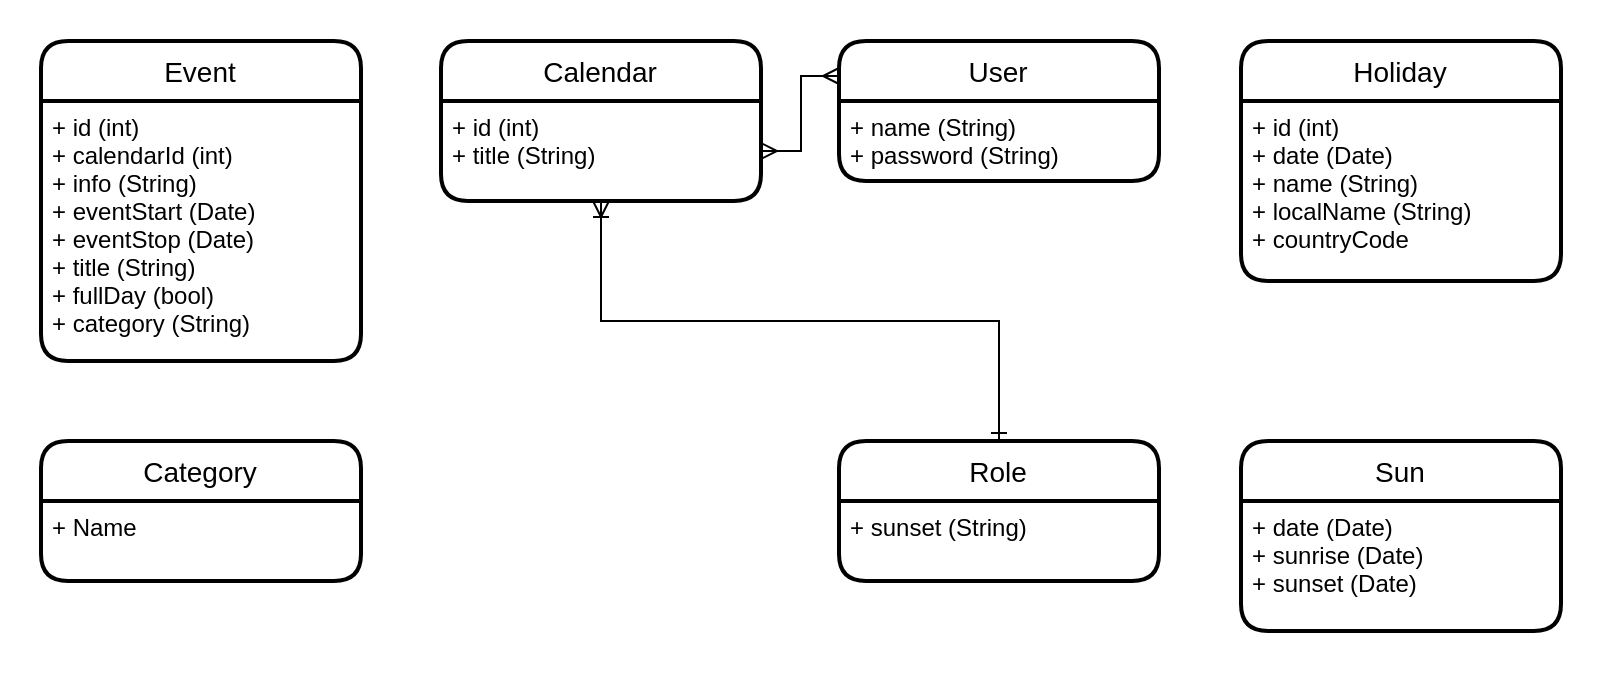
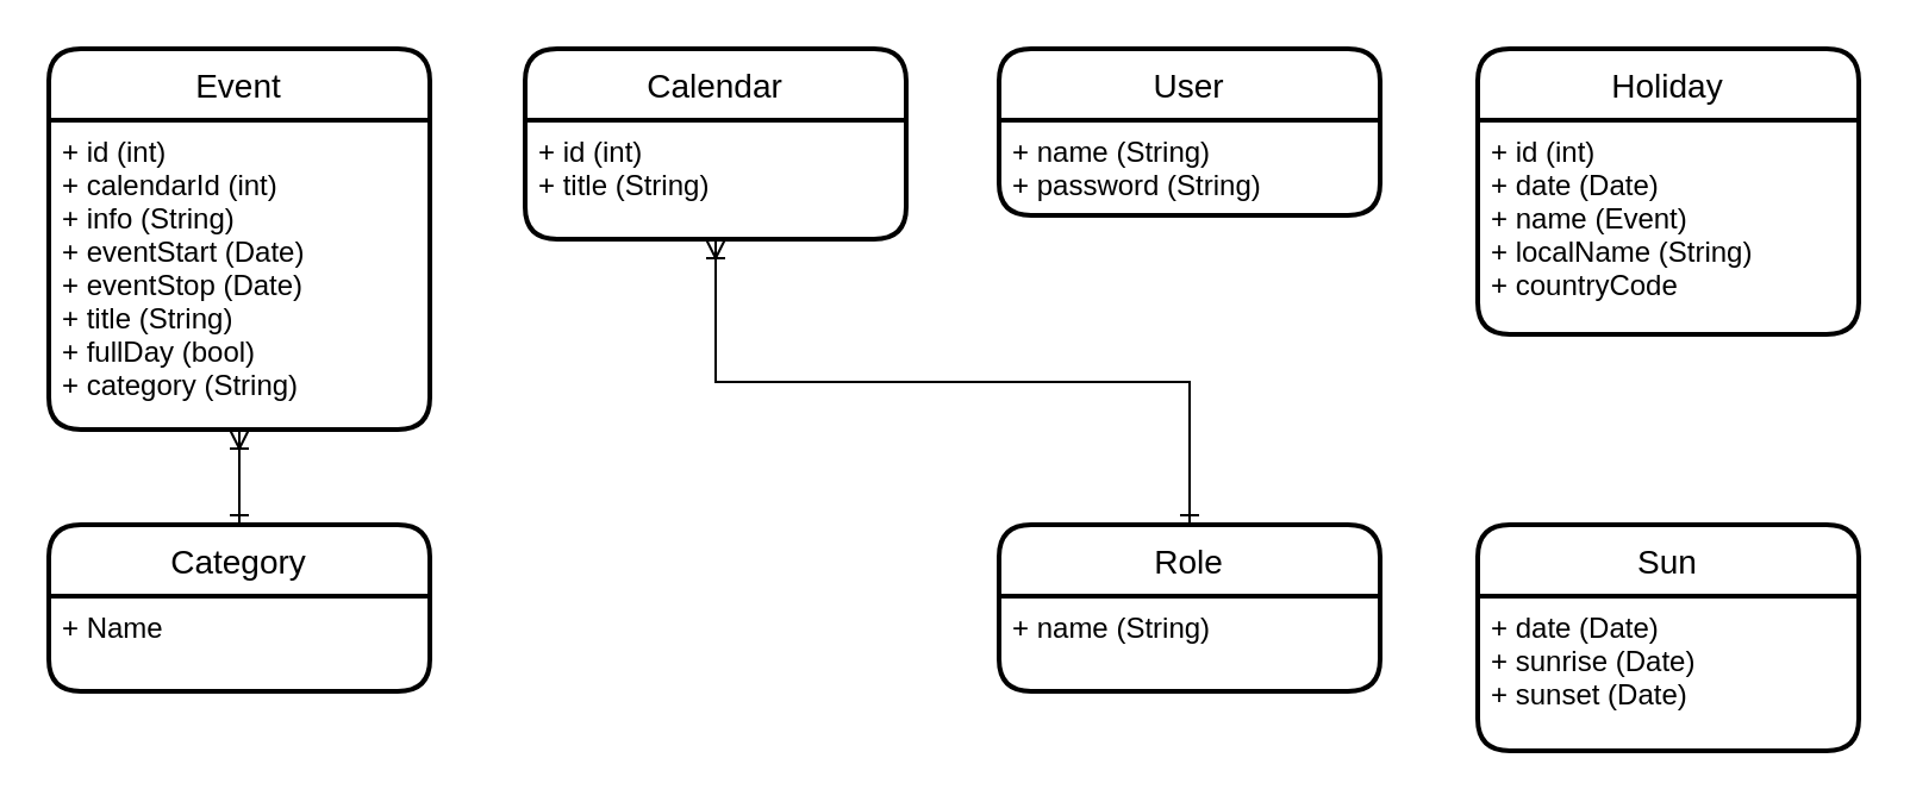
- <mxCell id="18" style="edgeStyle=orthogonalEdgeStyle;rounded=0;orthogonalLoop=1;jettySize=auto;html=1;exitX=1;exitY=0.5;exitDx=0;exitDy=0;entryX=0;entryY=0.25;entryDx=0;entryDy=0;startArrow=ERmany;startFill=0;endArrow=ERmany;endFill=0;" parent="1" source="8" target="9" edge="1"><mxGeometry relative="1" as="geometry" /></mxCell>
- <mxCell id="15" value="+ id (int)&#10;+ date (Date)&#10;+ name (String)&#10;+ localName (String)&#10;+ countryCode&#10;" style="align=left;strokeColor=none;fillColor=none;spacingLeft=4;fontSize=12;verticalAlign=top;resizable=0;rotatable=0;part=1;" parent="14" vertex="1"><mxGeometry y="30" width="160" height="90" as="geometry" /></mxCell>
+ <mxCell id="15" value="+ id (int)&#10;+ date (Date)&#10;+ name (Event)&#10;+ localName (String)&#10;+ countryCode&#10;" style="align=left;strokeColor=none;fillColor=none;spacingLeft=4;fontSize=12;verticalAlign=top;resizable=0;rotatable=0;part=1;" parent="14" vertex="1"><mxGeometry y="30" width="160" height="90" as="geometry" /></mxCell>
+ <mxCell id="2" style="edgeStyle=orthogonalEdgeStyle;rounded=0;orthogonalLoop=1;jettySize=auto;html=1;exitX=0.5;exitY=0;exitDx=0;exitDy=0;entryX=0.5;entryY=1;entryDx=0;entryDy=0;startArrow=ERone;startFill=0;endArrow=ERoneToMany;endFill=0;" parent="1" source="3" target="6" edge="1"><mxGeometry relative="1" as="geometry" /></mxCell>
- <mxCell id="13" value="+ sunset (String)&#10;" style="align=left;strokeColor=none;fillColor=none;spacingLeft=4;fontSize=12;verticalAlign=top;resizable=0;rotatable=0;part=1;" parent="12" vertex="1"><mxGeometry y="30" width="160" height="40" as="geometry" /></mxCell>
+ <mxCell id="13" value="+ name (String)&#10;" style="align=left;strokeColor=none;fillColor=none;spacingLeft=4;fontSize=12;verticalAlign=top;resizable=0;rotatable=0;part=1;" parent="12" vertex="1"><mxGeometry y="30" width="160" height="40" as="geometry" /></mxCell>
